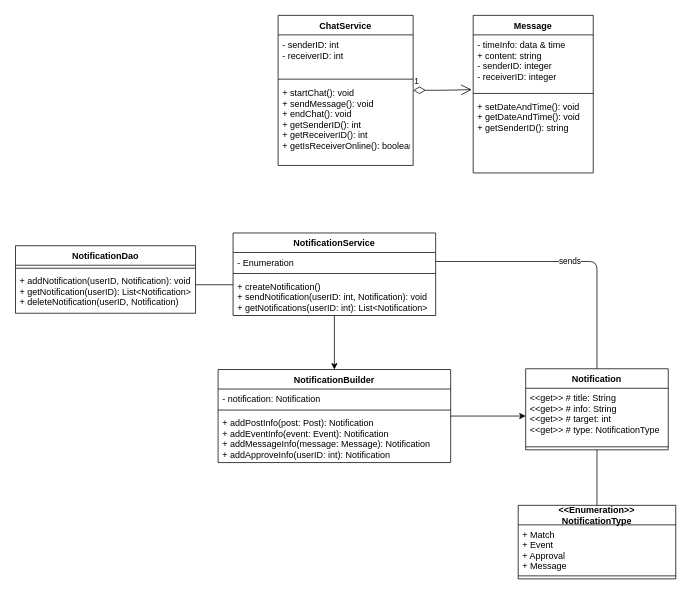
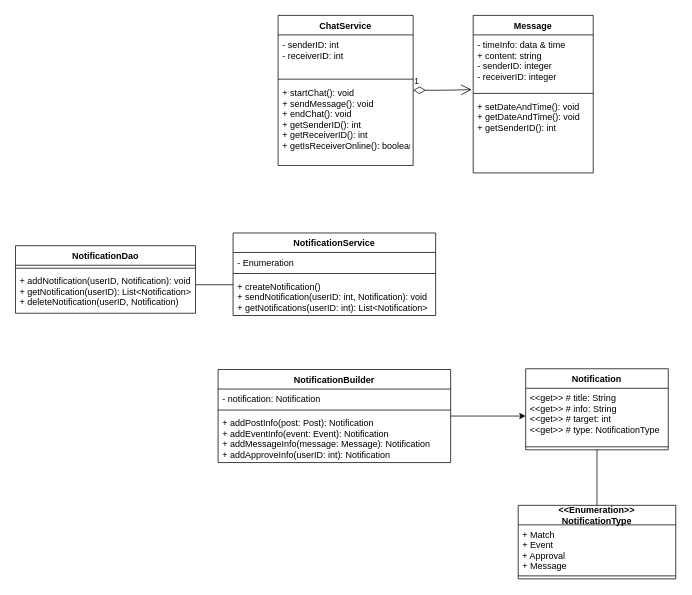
- <mxCell id="9" value="+ setDateAndTime(): void&#10;+ getDateAndTime(): void&#10;+ getSenderID(): string" style="text;strokeColor=none;fillColor=none;align=left;verticalAlign=top;spacingLeft=4;spacingRight=4;overflow=hidden;rotatable=0;points=[[0,0.5],[1,0.5]];portConstraint=eastwest;" parent="6" vertex="1"><mxGeometry y="108" width="160" height="102" as="geometry" /></mxCell>
+ <mxCell id="9" value="+ setDateAndTime(): void&#10;+ getDateAndTime(): void&#10;+ getSenderID(): int" style="text;strokeColor=none;fillColor=none;align=left;verticalAlign=top;spacingLeft=4;spacingRight=4;overflow=hidden;rotatable=0;points=[[0,0.5],[1,0.5]];portConstraint=eastwest;" parent="6" vertex="1"><mxGeometry y="108" width="160" height="102" as="geometry" /></mxCell>
- <mxCell id="26" value="sends" style="endArrow=none;html=1;exitX=1;exitY=0.5;exitDx=0;exitDy=0;entryX=0.5;entryY=0;entryDx=0;entryDy=0;" parent="1" source="17" target="10" edge="1"><mxGeometry width="50" height="50" relative="1" as="geometry"><mxPoint x="500" y="400" as="sourcePoint" /><mxPoint x="650" y="348" as="targetPoint" /><Array as="points"><mxPoint x="795" y="348" /></Array></mxGeometry></mxCell>
- <mxCell id="15" style="edgeStyle=none;html=1;entryX=0.5;entryY=0;entryDx=0;entryDy=0;" parent="1" source="16" target="30" edge="1"><mxGeometry relative="1" as="geometry" /></mxCell>
